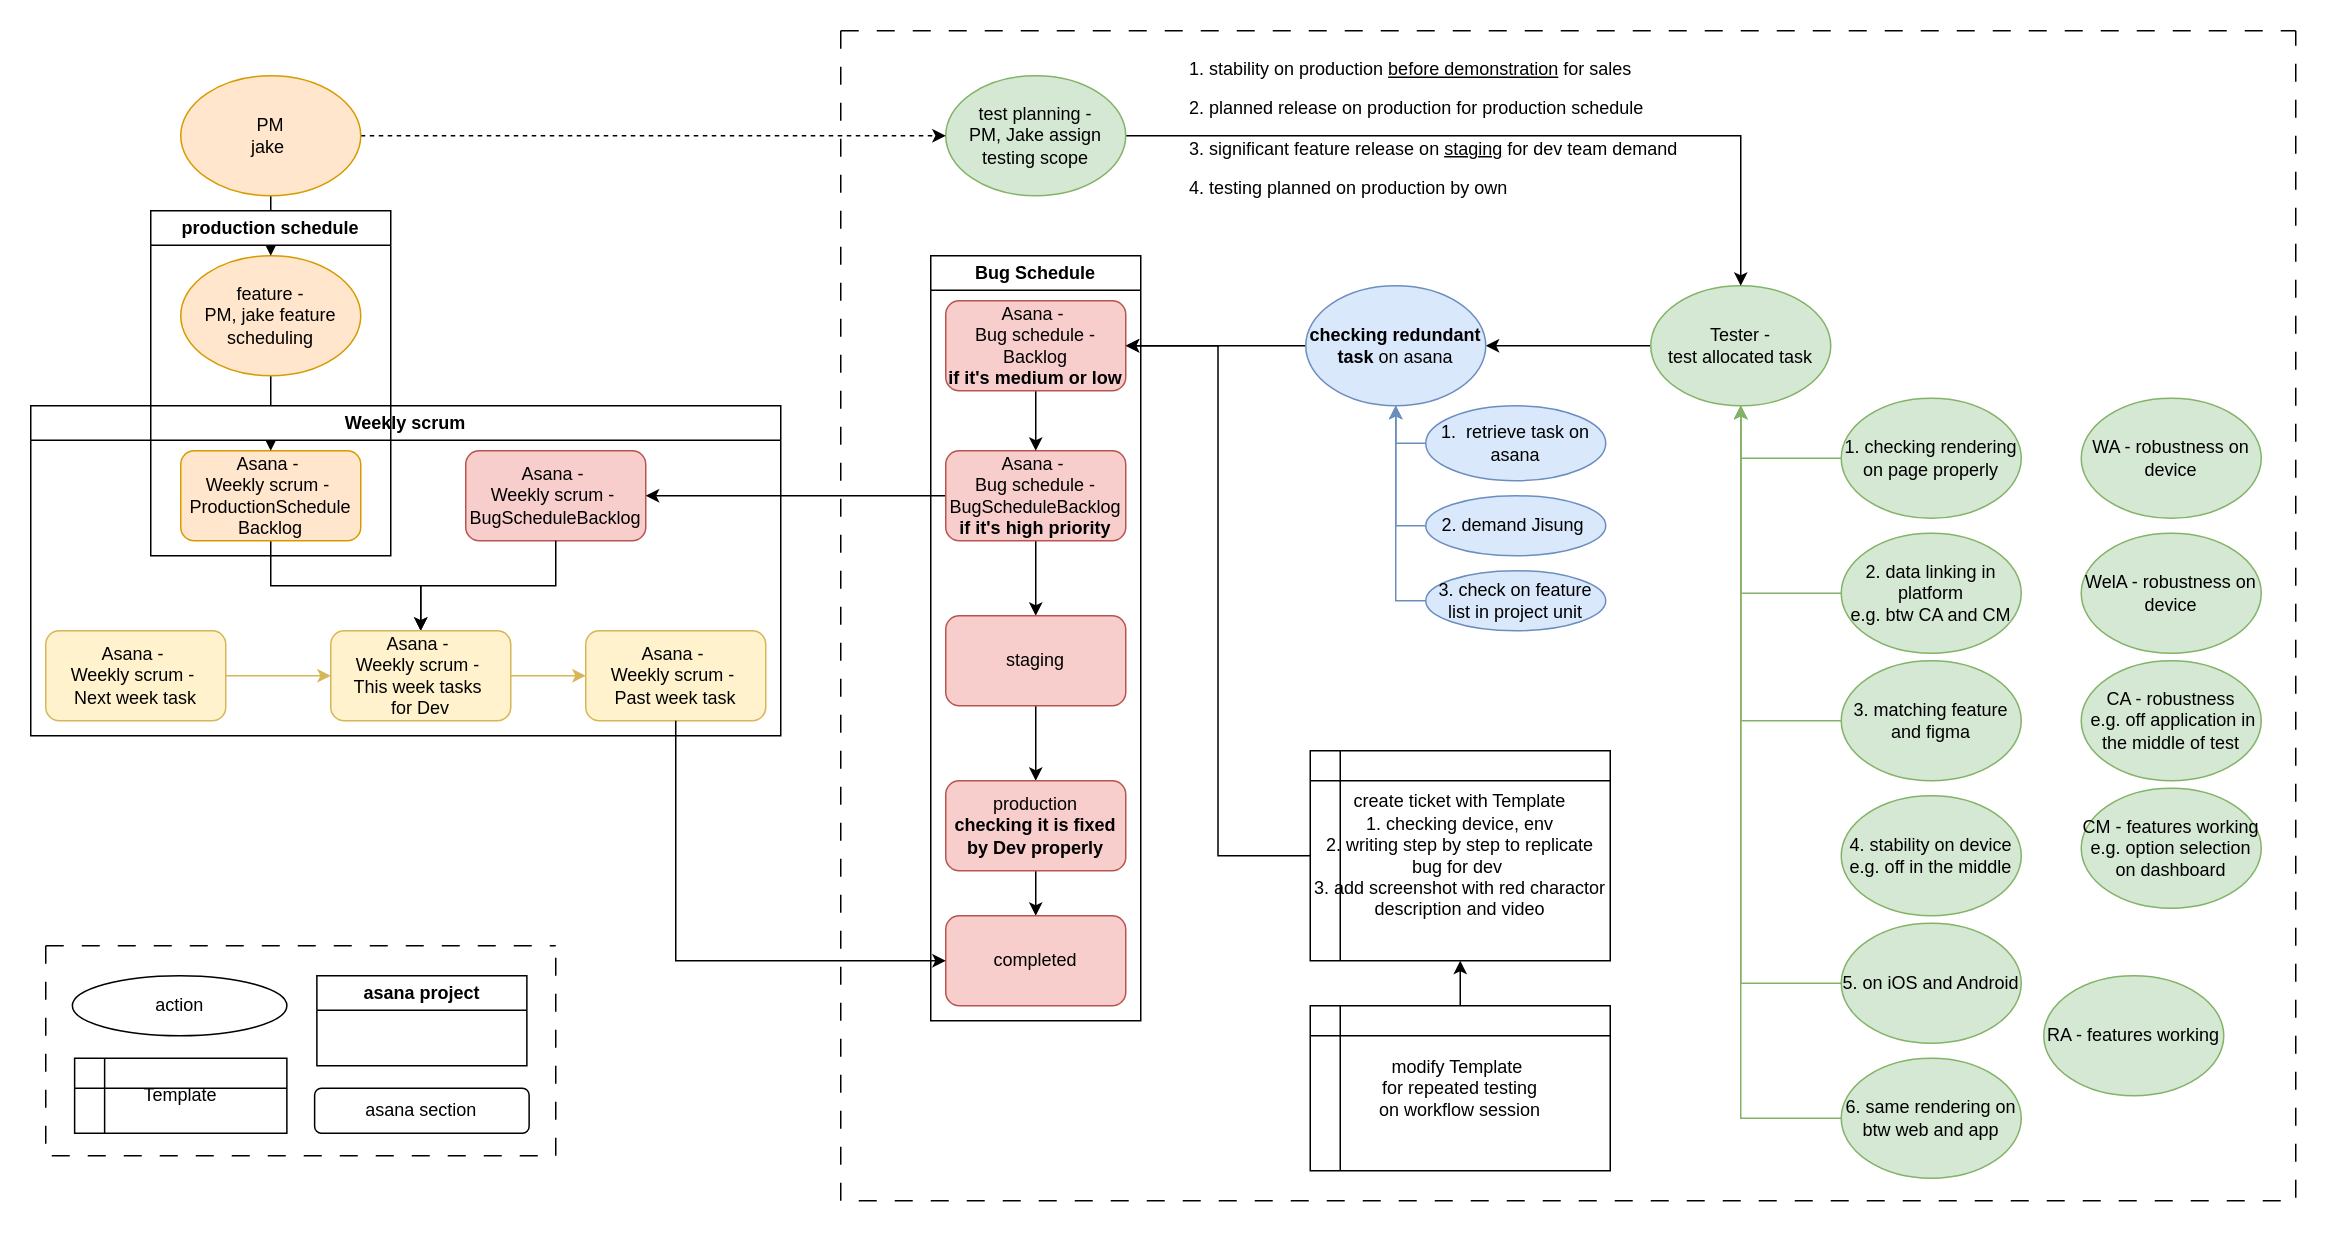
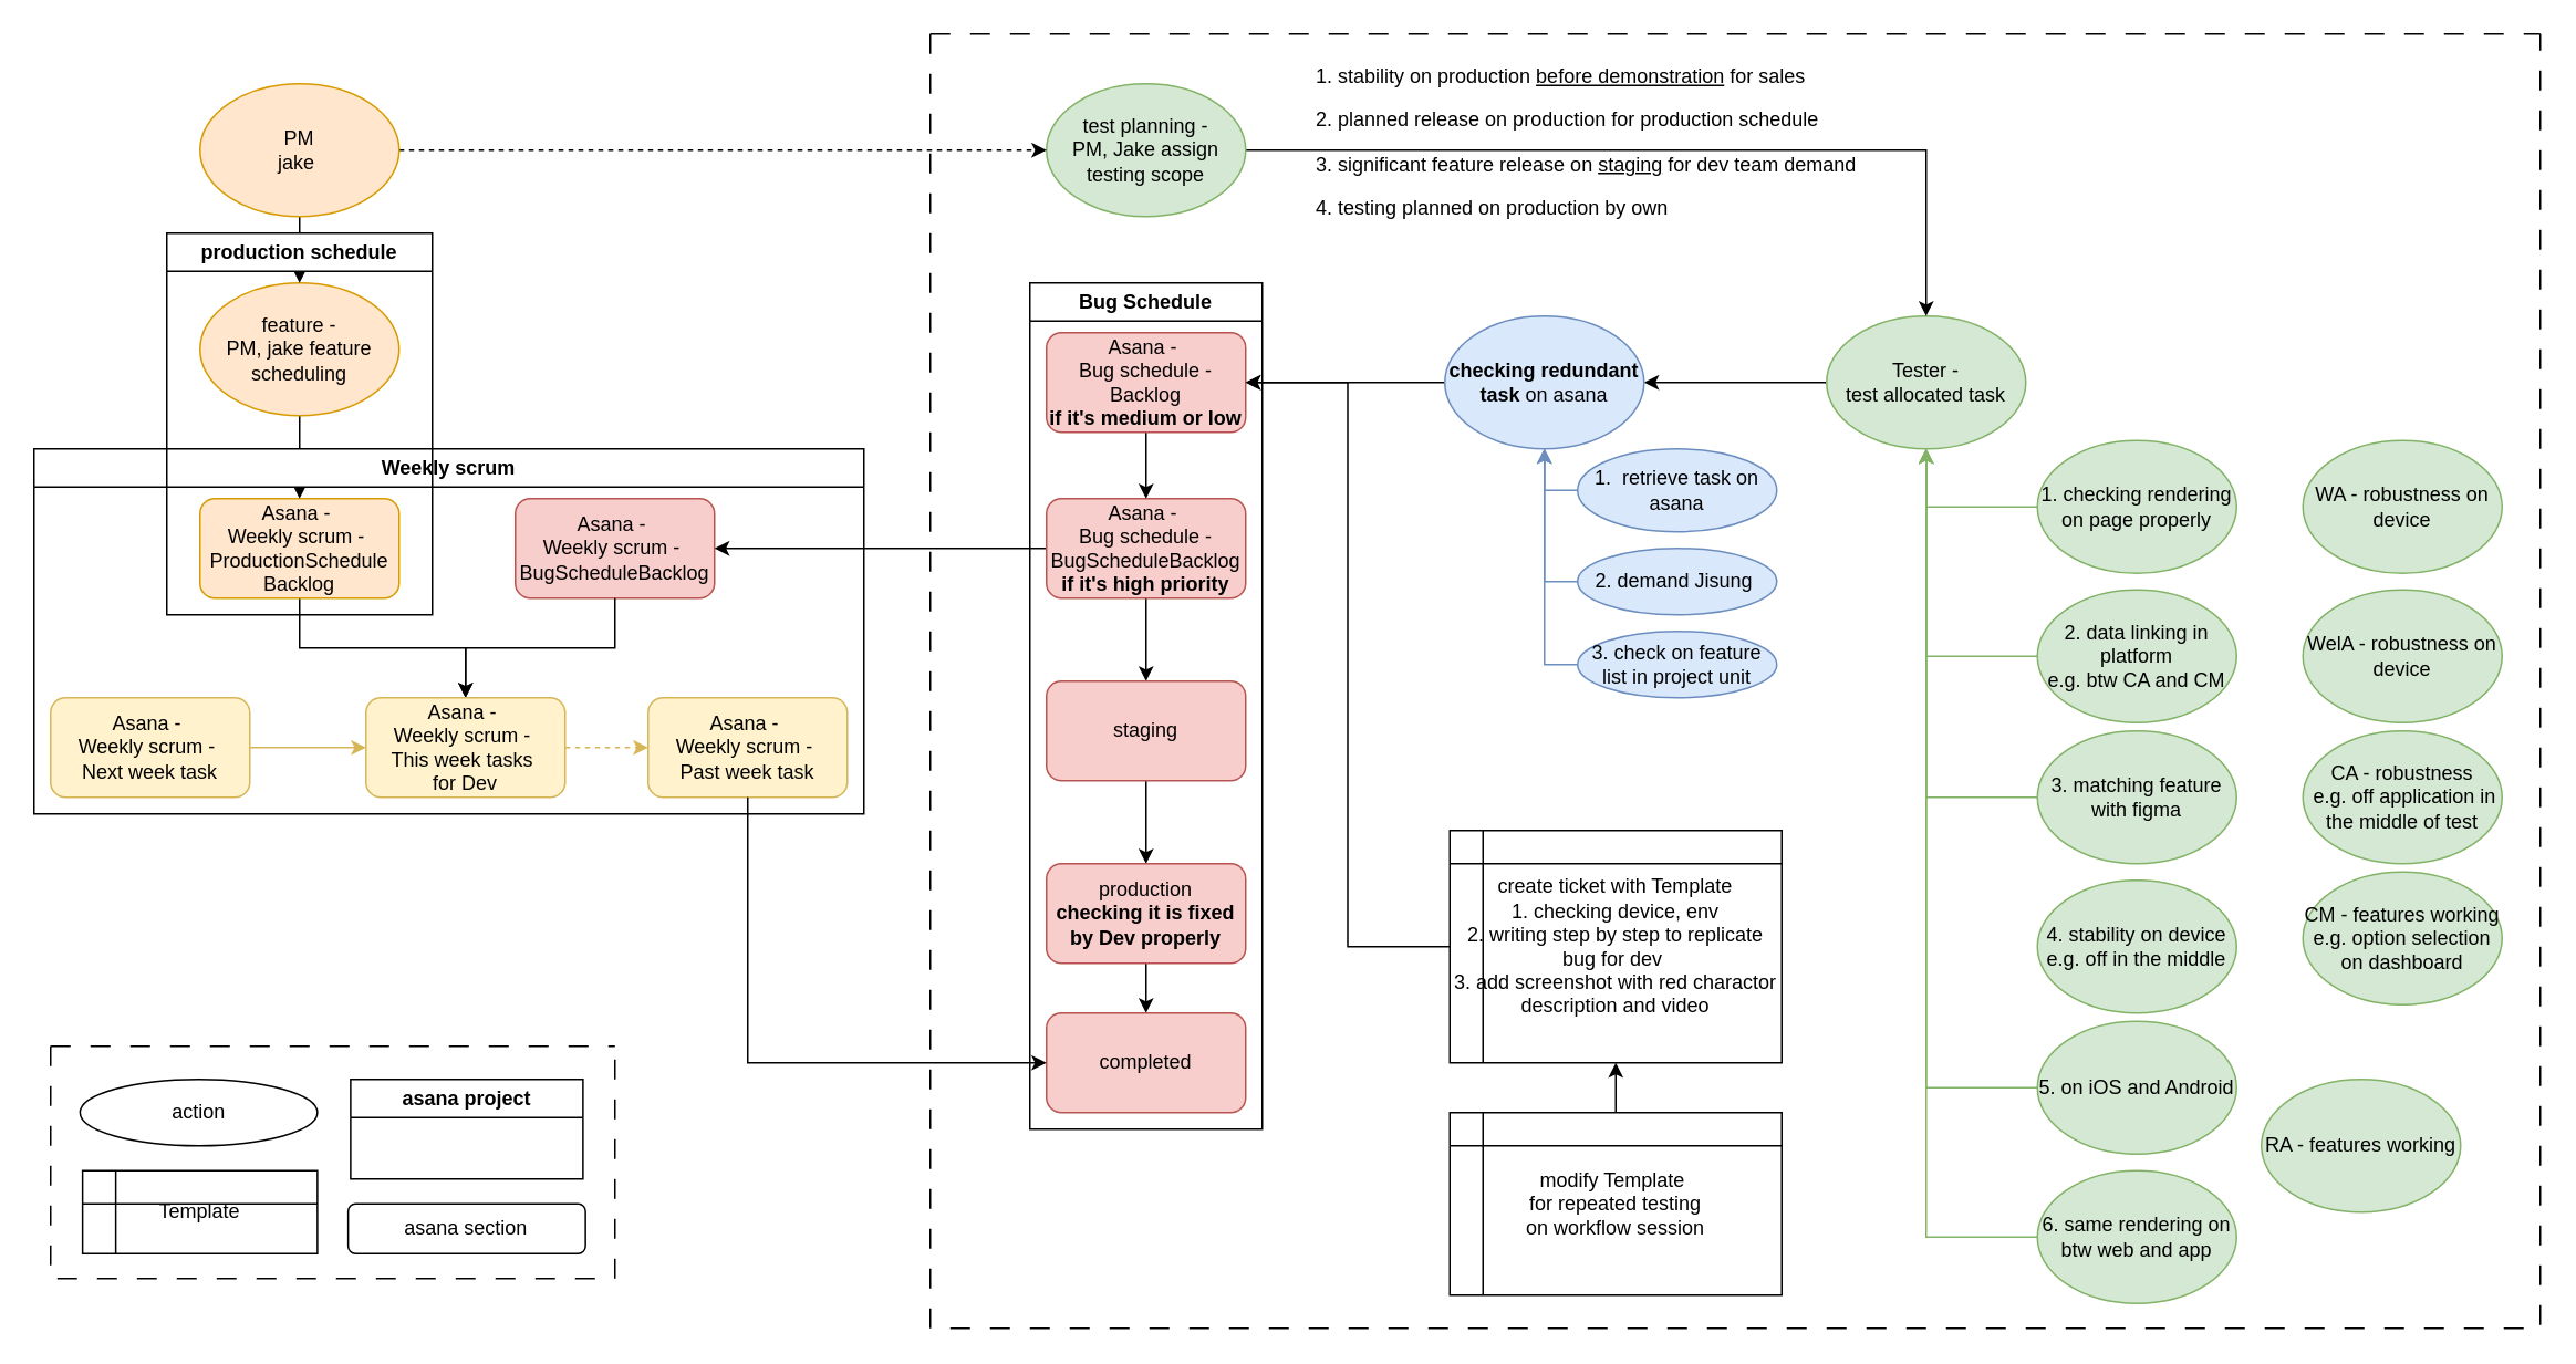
- <mxCell id="57" style="edgeStyle=orthogonalEdgeStyle;rounded=0;orthogonalLoop=1;jettySize=auto;html=1;fillColor=#fff2cc;strokeColor=#d6b656;" parent="52" source="53" target="55" edge="1"><mxGeometry relative="1" as="geometry" /></mxCell>
+ <mxCell id="57" style="edgeStyle=orthogonalEdgeStyle;rounded=0;orthogonalLoop=1;jettySize=auto;html=1;fillColor=#fff2cc;strokeColor=#d6b656;dashed=1;" parent="52" source="53" target="55" edge="1"><mxGeometry relative="1" as="geometry" /></mxCell>
- <mxCell id="25" value="3. matching feature and figma" style="ellipse;whiteSpace=wrap;html=1;fillColor=#d5e8d4;strokeColor=#82b366;" parent="1" vertex="1"><mxGeometry x="1227" y="440" width="120" height="80" as="geometry" /></mxCell>
+ <mxCell id="25" value="3. matching feature with figma" style="ellipse;whiteSpace=wrap;html=1;fillColor=#d5e8d4;strokeColor=#82b366;" parent="1" vertex="1"><mxGeometry x="1227" y="440" width="120" height="80" as="geometry" /></mxCell>
